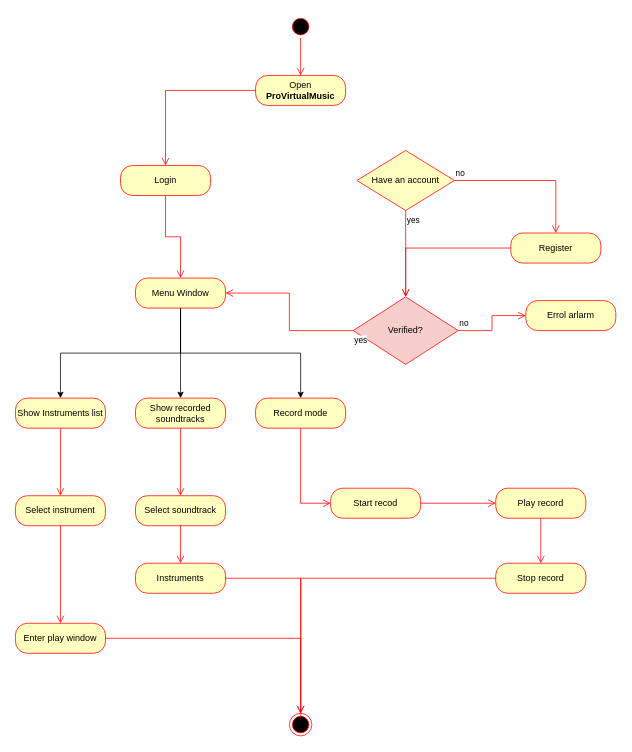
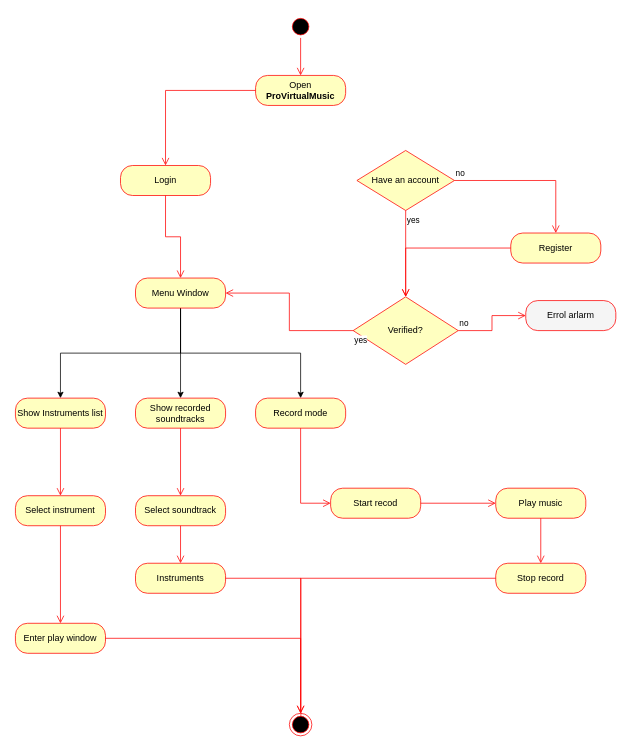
- <mxCell id="20" value="Errol arlarm" style="rounded=1;whiteSpace=wrap;html=1;arcSize=40;fontColor=#000000;fillColor=#ffffc0;strokeColor=#ff0000;" vertex="1" parent="1"><mxGeometry x="700" y="400" width="120" height="40" as="geometry" /></mxCell>
+ <mxCell id="20" value="Errol arlarm" style="rounded=1;whiteSpace=wrap;html=1;arcSize=40;fontColor=#000000;fillColor=#f5f5f5;strokeColor=#ff0000;" vertex="1" parent="1"><mxGeometry x="700" y="400" width="120" height="40" as="geometry" /></mxCell>
- <mxCell id="11" value="Verified?" style="rhombus;whiteSpace=wrap;html=1;fontColor=#000000;fillColor=#f8cecc;strokeColor=#ff0000;" vertex="1" parent="1"><mxGeometry x="470" y="395" width="140" height="90" as="geometry" /></mxCell>
+ <mxCell id="11" value="Verified?" style="rhombus;whiteSpace=wrap;html=1;fontColor=#000000;fillColor=#ffffc0;strokeColor=#ff0000;" vertex="1" parent="1"><mxGeometry x="470" y="395" width="140" height="90" as="geometry" /></mxCell>
- <mxCell id="27" value="Play record" style="rounded=1;whiteSpace=wrap;html=1;arcSize=40;fontColor=#000000;fillColor=#ffffc0;strokeColor=#ff0000;" vertex="1" parent="1"><mxGeometry x="660" y="650" width="120" height="40" as="geometry" /></mxCell>
+ <mxCell id="27" value="Play music" style="rounded=1;whiteSpace=wrap;html=1;arcSize=40;fontColor=#000000;fillColor=#ffffc0;strokeColor=#ff0000;" vertex="1" parent="1"><mxGeometry x="660" y="650" width="120" height="40" as="geometry" /></mxCell>
